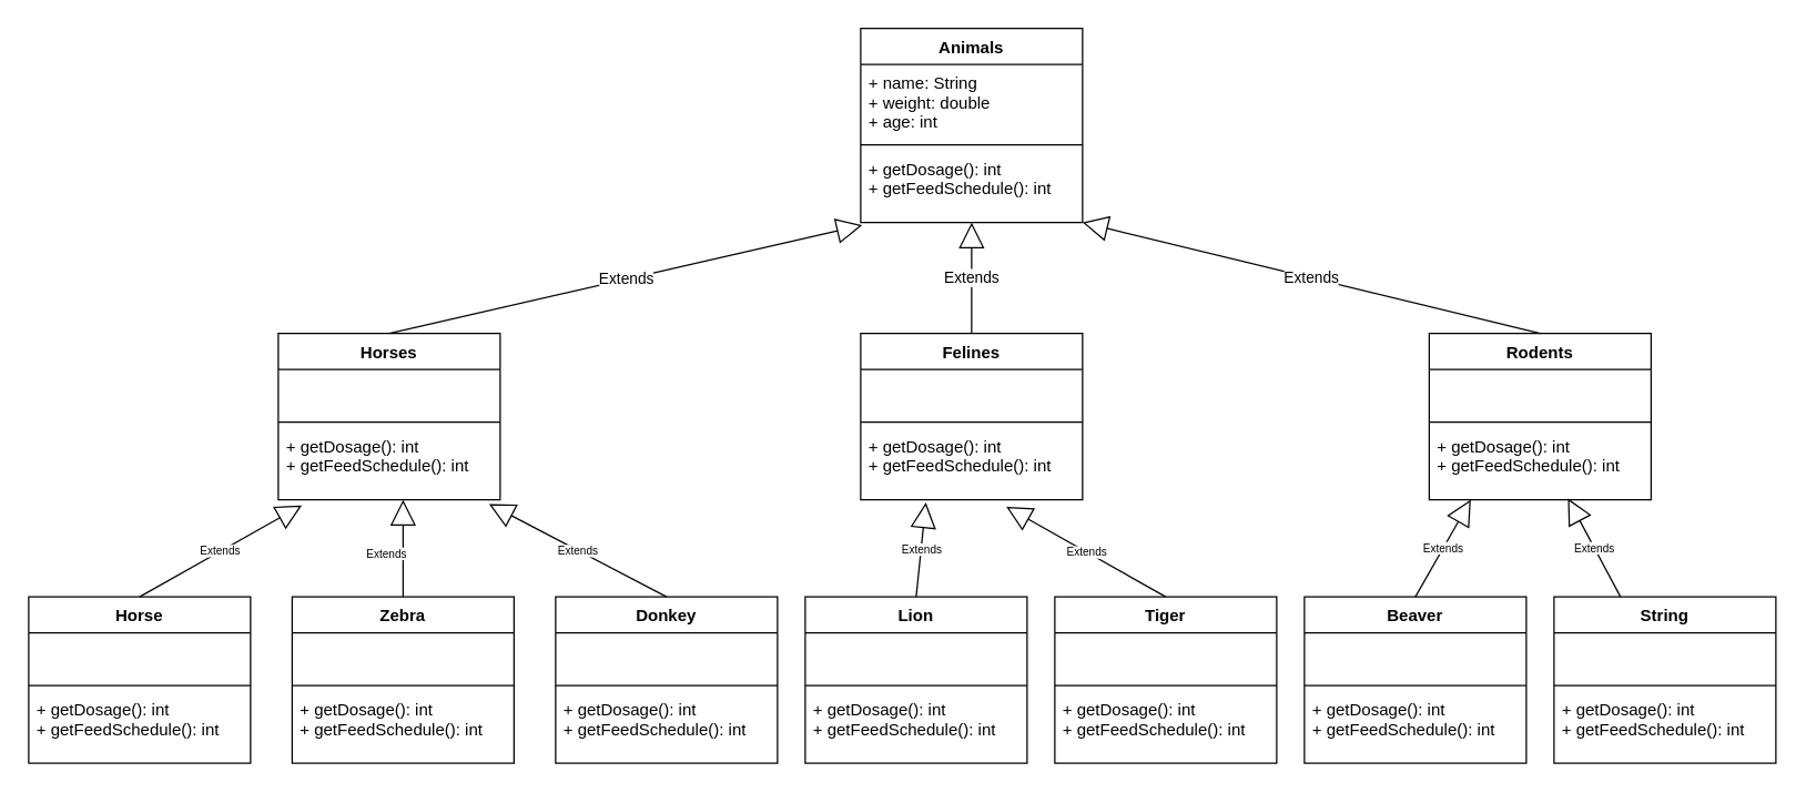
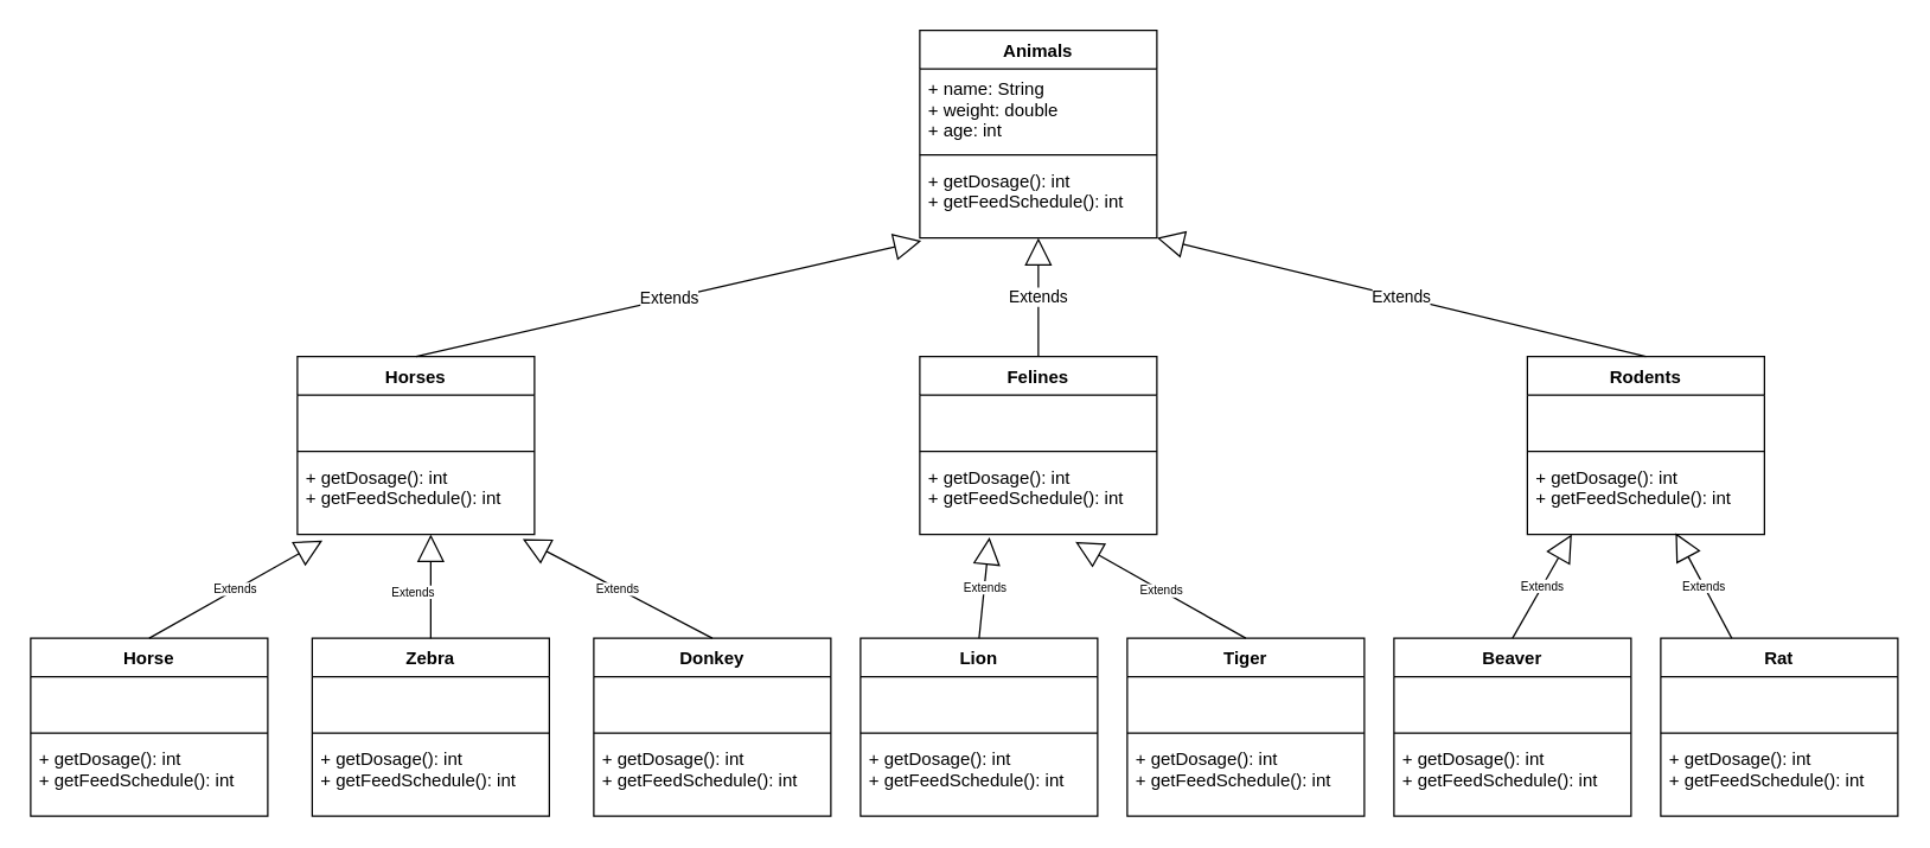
- <mxCell id="45" value="String" style="swimlane;fontStyle=1;align=center;verticalAlign=top;childLayout=stackLayout;horizontal=1;startSize=26;horizontalStack=0;resizeParent=1;resizeParentMax=0;resizeLast=0;collapsible=1;marginBottom=0;" vertex="1" parent="1"><mxGeometry x="1120" y="430" width="160" height="120" as="geometry" /></mxCell>
+ <mxCell id="45" value="Rat" style="swimlane;fontStyle=1;align=center;verticalAlign=top;childLayout=stackLayout;horizontal=1;startSize=26;horizontalStack=0;resizeParent=1;resizeParentMax=0;resizeLast=0;collapsible=1;marginBottom=0;" vertex="1" parent="1"><mxGeometry x="1120" y="430" width="160" height="120" as="geometry" /></mxCell>
